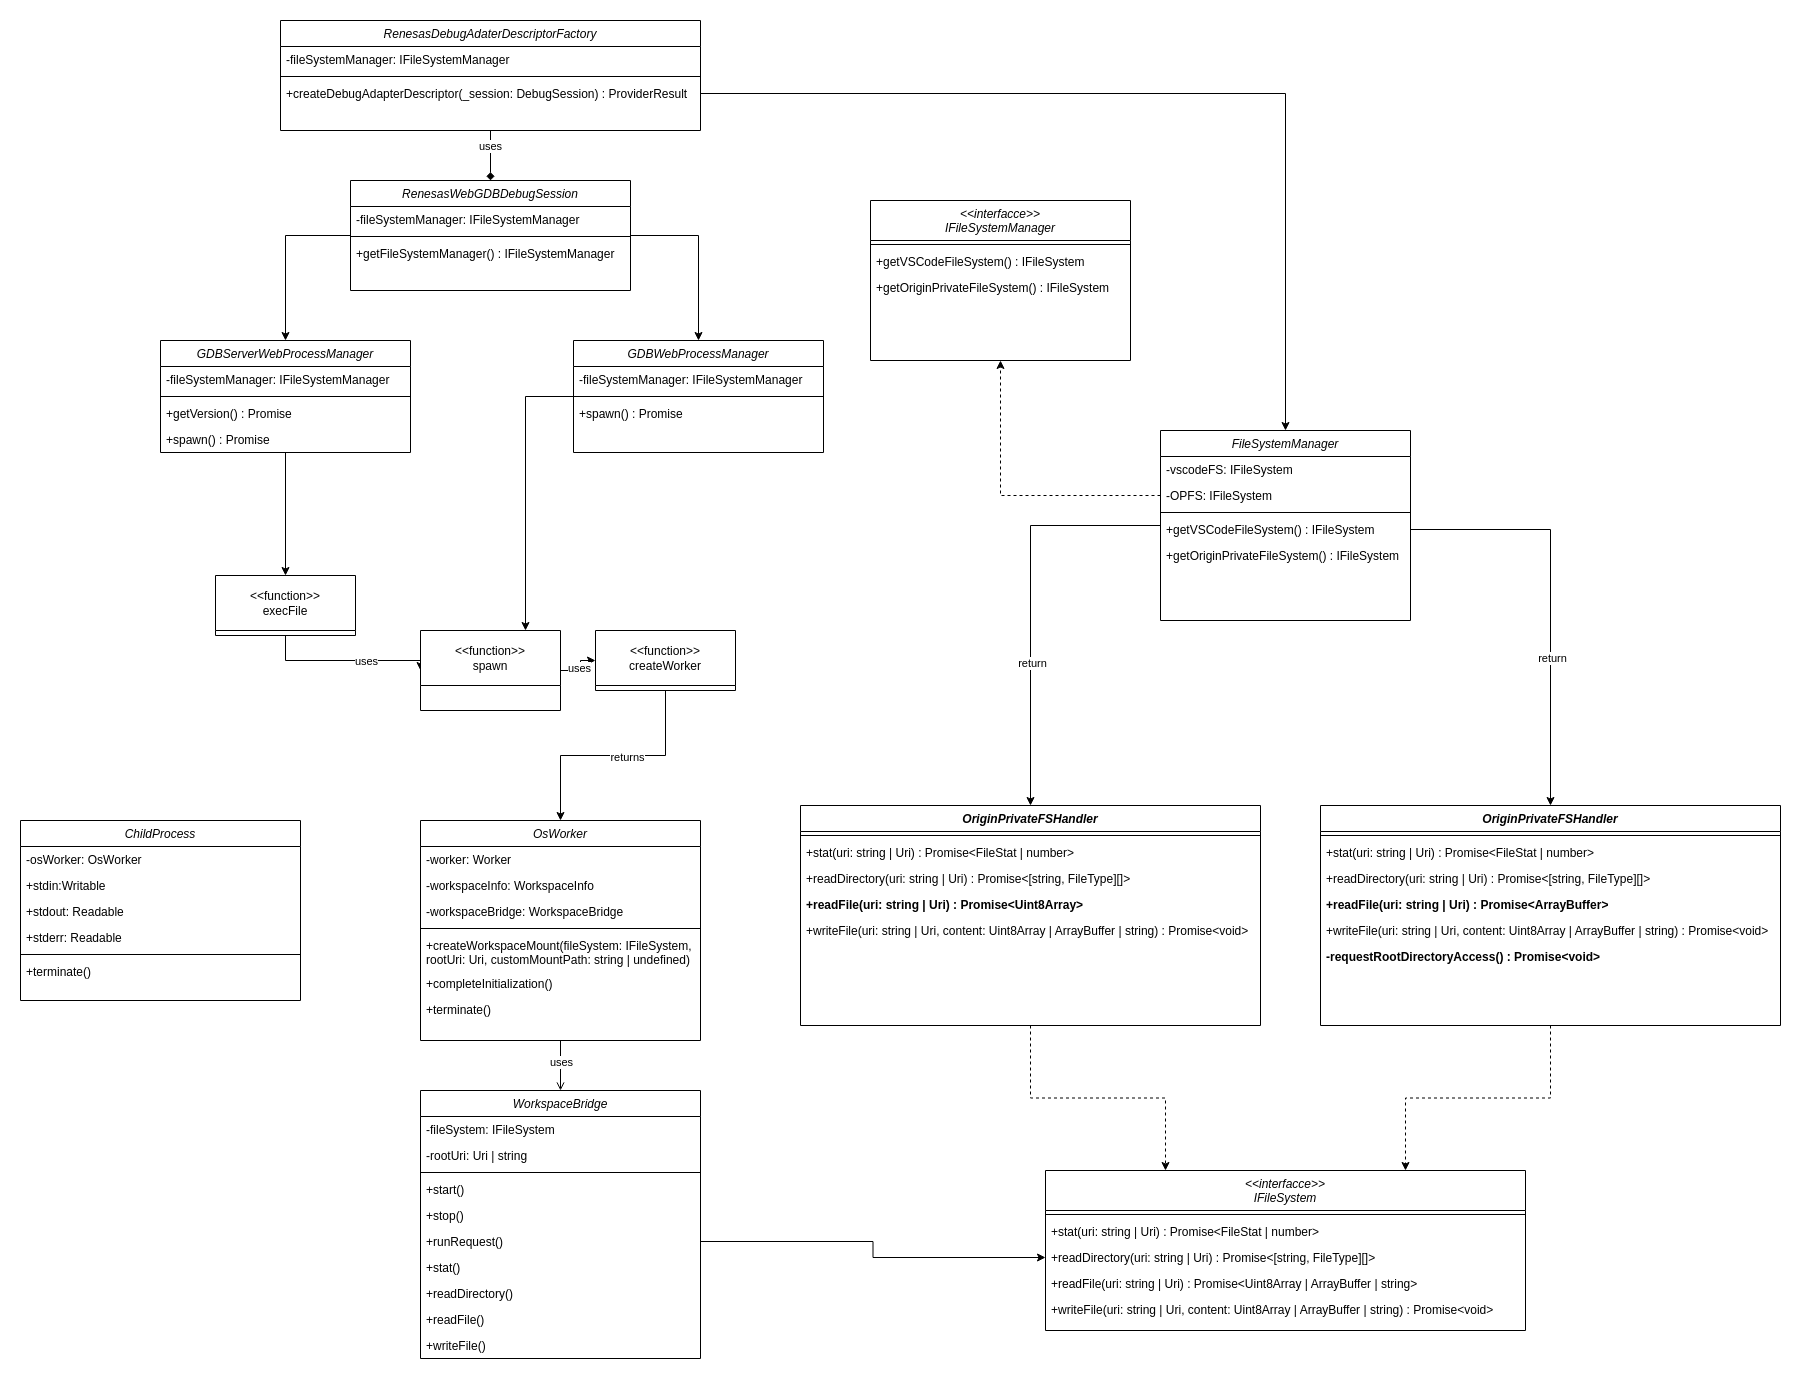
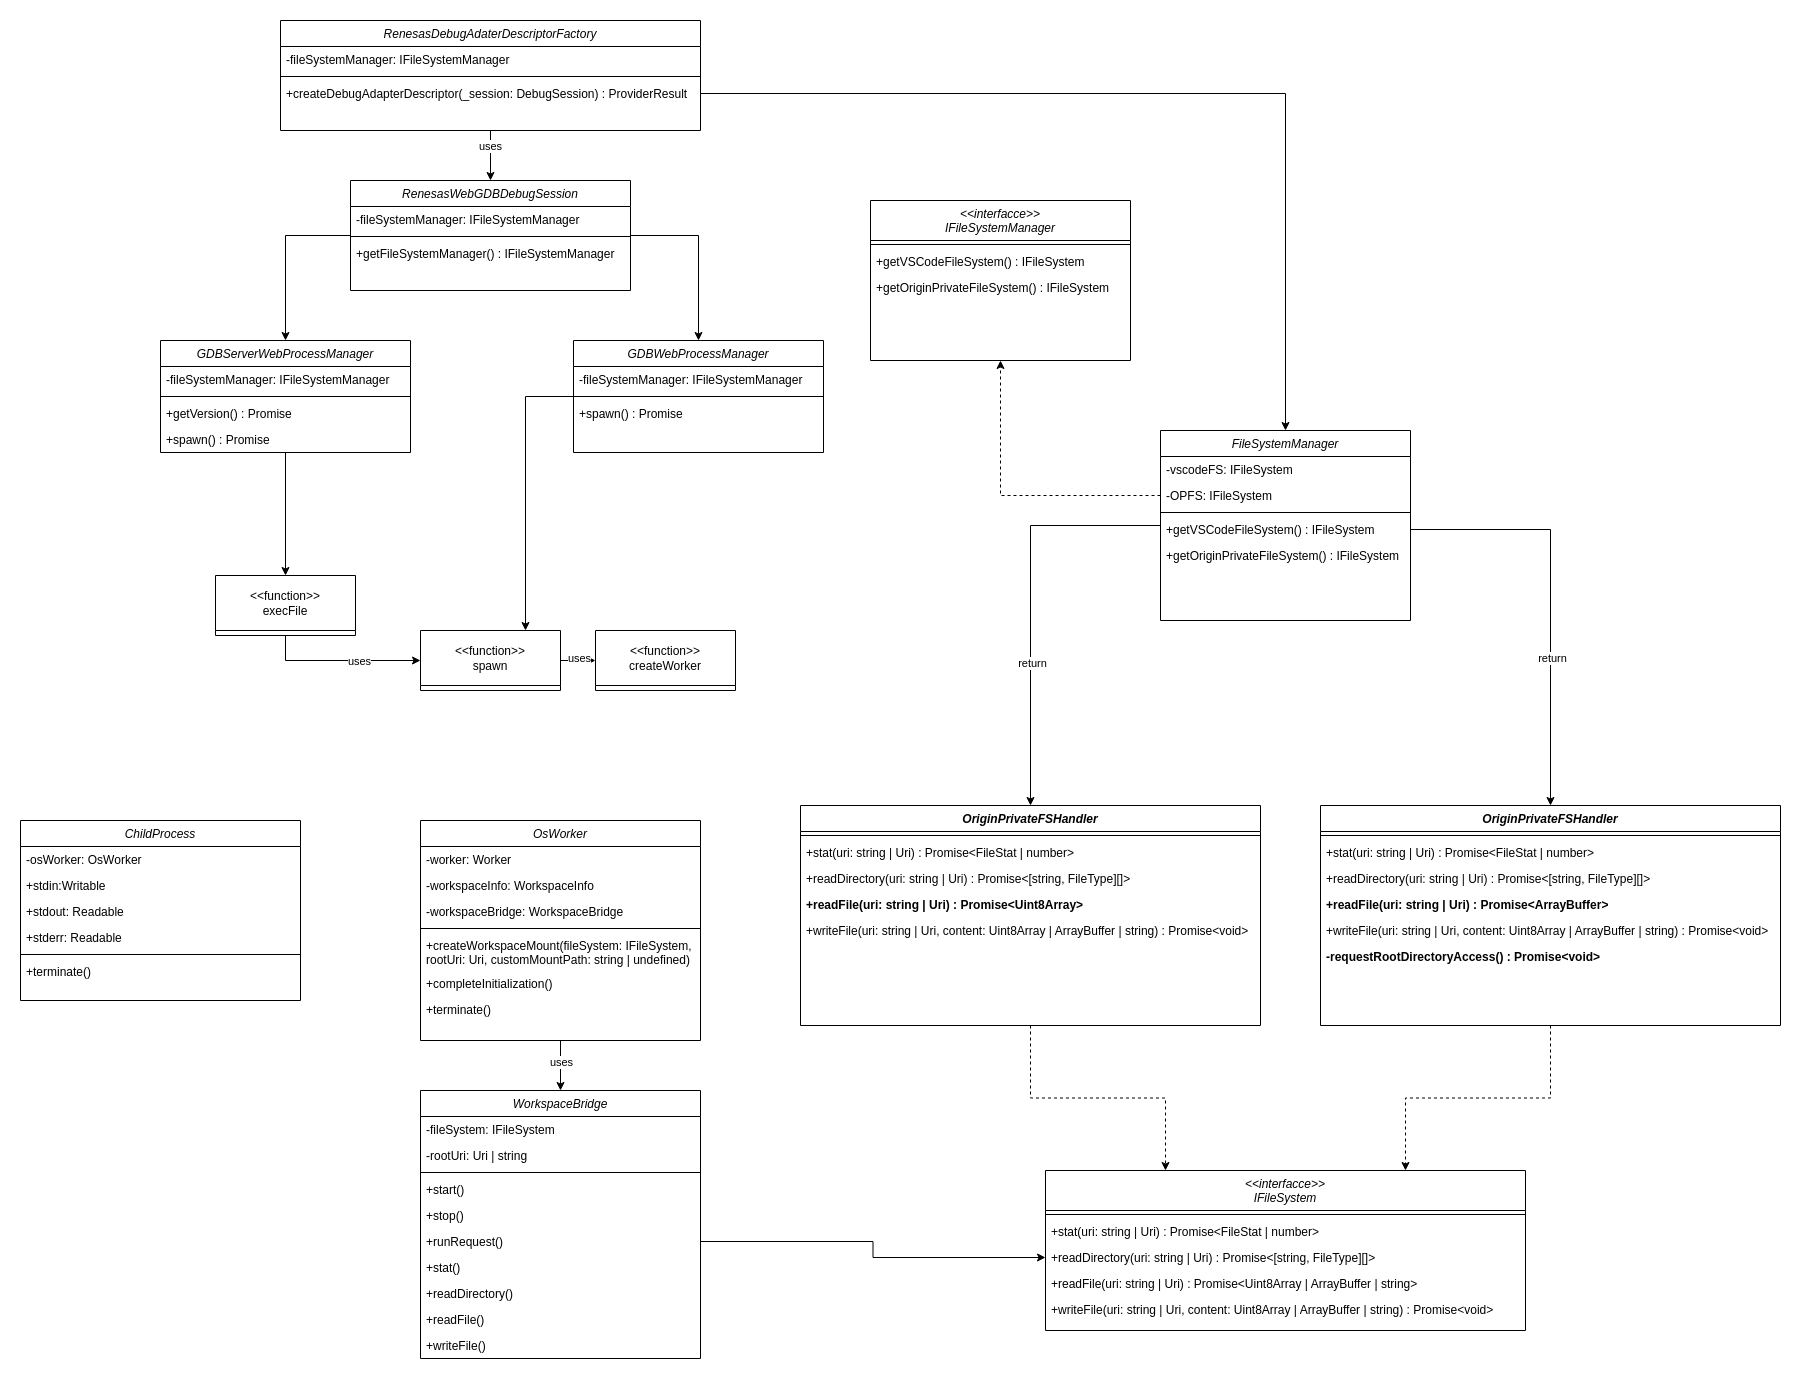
- <mxCell id="2" style="edgeStyle=orthogonalEdgeStyle;rounded=0;orthogonalLoop=1;jettySize=auto;html=1;entryX=0.5;entryY=0;entryDx=0;entryDy=0;endArrow=diamond;" edge="1" parent="1" source="4" target="10"><mxGeometry relative="1" as="geometry" /></mxCell>
+ <mxCell id="2" style="edgeStyle=orthogonalEdgeStyle;rounded=0;orthogonalLoop=1;jettySize=auto;html=1;entryX=0.5;entryY=0;entryDx=0;entryDy=0;" edge="1" parent="1" source="4" target="10"><mxGeometry relative="1" as="geometry" /></mxCell>
- <mxCell id="30" value="&amp;lt;&amp;lt;function&amp;gt;&amp;gt;&lt;br&gt;spawn" style="swimlane;fontStyle=0;childLayout=stackLayout;horizontal=1;startSize=55;horizontalStack=0;resizeParent=1;resizeParentMax=0;resizeLast=0;collapsible=1;marginBottom=0;html=1;whiteSpace=wrap;" vertex="1" parent="1"><mxGeometry x="420" y="630" width="140" height="80" as="geometry" /></mxCell>
+ <mxCell id="30" value="&amp;lt;&amp;lt;function&amp;gt;&amp;gt;&lt;br&gt;spawn" style="swimlane;fontStyle=0;childLayout=stackLayout;horizontal=1;startSize=55;horizontalStack=0;resizeParent=1;resizeParentMax=0;resizeLast=0;collapsible=1;marginBottom=0;html=1;whiteSpace=wrap;" vertex="1" parent="1"><mxGeometry x="420" y="630" width="140" height="60" as="geometry" /></mxCell>
- <mxCell id="31" style="edgeStyle=orthogonalEdgeStyle;rounded=0;orthogonalLoop=1;jettySize=auto;html=1;entryX=0.5;entryY=0;entryDx=0;entryDy=0;" edge="1" parent="1" source="33" target="43"><mxGeometry relative="1" as="geometry" /></mxCell>
- <mxCell id="32" value="returns" style="edgeLabel;html=1;align=center;verticalAlign=middle;resizable=0;points=[];" vertex="1" connectable="0" parent="31"><mxGeometry x="-0.117" y="1" relative="1" as="geometry"><mxPoint as="offset" /></mxGeometry></mxCell>
- <mxCell id="41" style="edgeStyle=orthogonalEdgeStyle;rounded=0;orthogonalLoop=1;jettySize=auto;html=1;entryX=0.5;entryY=0;entryDx=0;entryDy=0;endArrow=open;" edge="1" parent="1" source="43" target="51"><mxGeometry relative="1" as="geometry" /></mxCell>
+ <mxCell id="41" style="edgeStyle=orthogonalEdgeStyle;rounded=0;orthogonalLoop=1;jettySize=auto;html=1;entryX=0.5;entryY=0;entryDx=0;entryDy=0;" edge="1" parent="1" source="43" target="51"><mxGeometry relative="1" as="geometry" /></mxCell>
